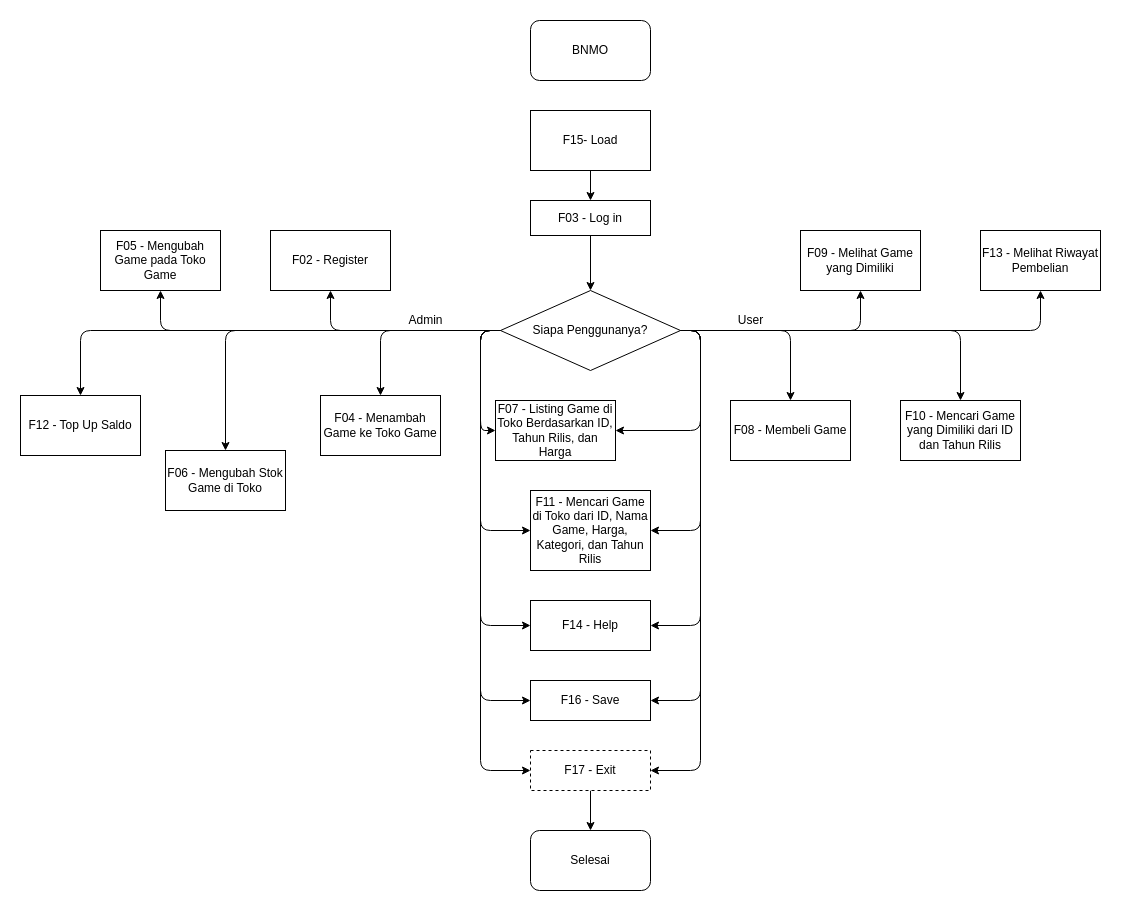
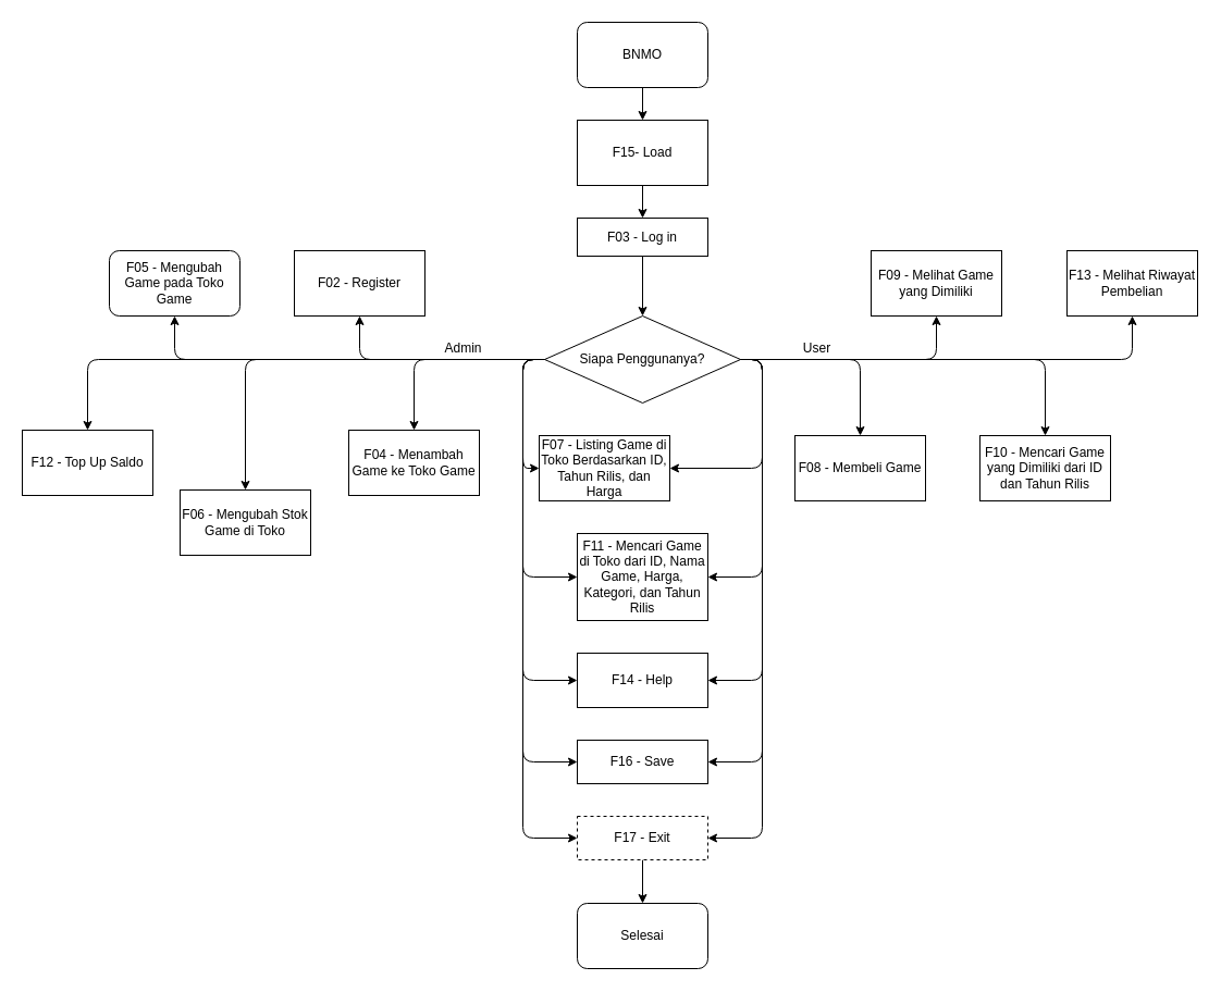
+ <mxCell id="2" style="edgeStyle=orthogonalEdgeStyle;html=1;entryX=0.5;entryY=0;entryDx=0;entryDy=0;" parent="1" source="3" target="41" edge="1"><mxGeometry relative="1" as="geometry" /></mxCell>
- <mxCell id="29" value="F05 - Mengubah Game pada Toko Game" style="whiteSpace=wrap;html=1;rounded=0;" parent="1" vertex="1"><mxGeometry x="100" y="230" width="120" height="60" as="geometry" /></mxCell>
+ <mxCell id="29" value="F05 - Mengubah Game pada Toko Game" style="whiteSpace=wrap;html=1;rounded=1;" parent="1" vertex="1"><mxGeometry x="100" y="230" width="120" height="60" as="geometry" /></mxCell>
